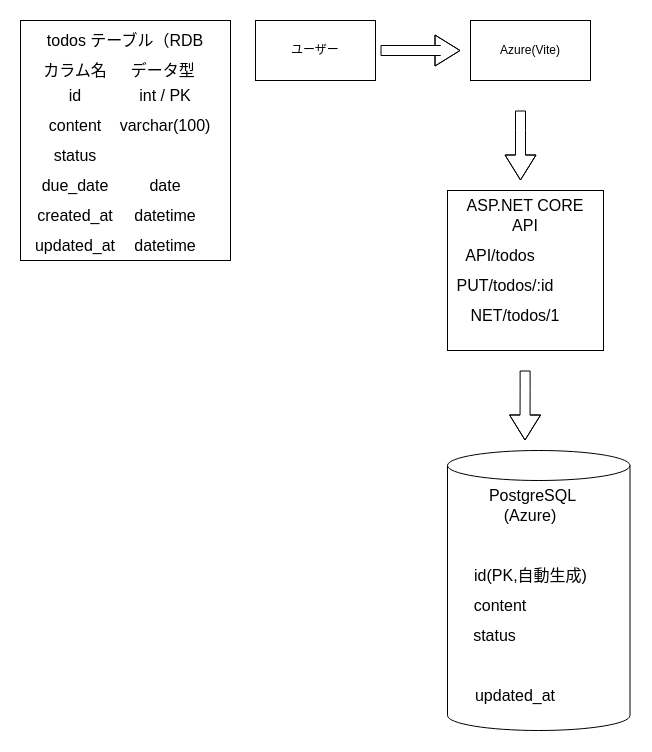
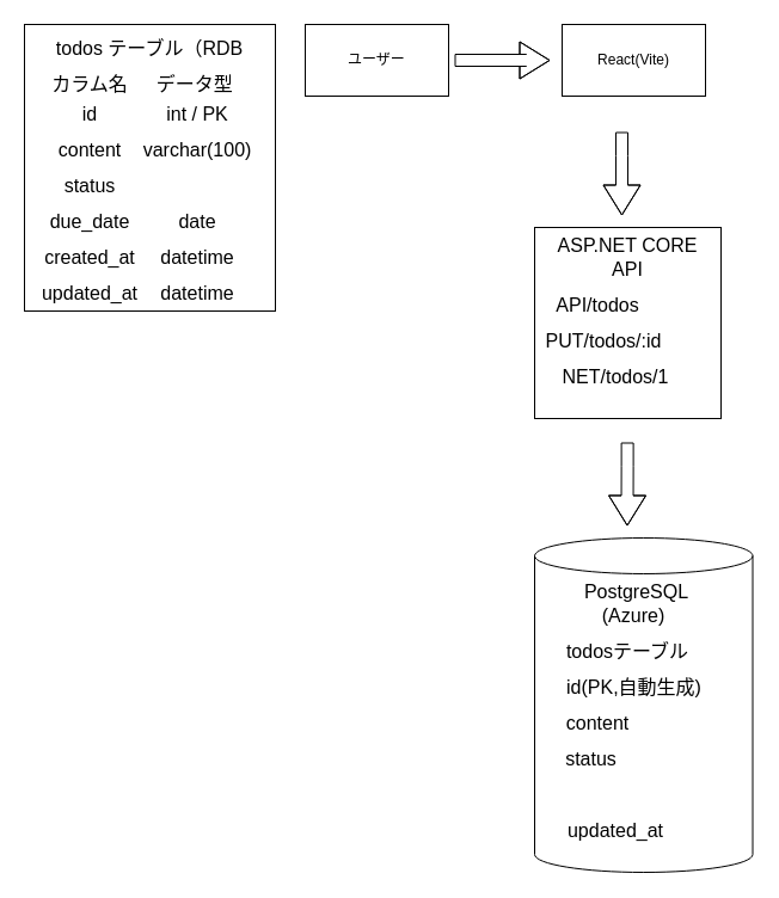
- <mxCell id="19" value="Azure(Vite)" style="rounded=0;whiteSpace=wrap;html=1;" vertex="1" parent="1"><mxGeometry x="470" y="20" width="120" height="60" as="geometry" /></mxCell>
+ <mxCell id="19" value="React(Vite)" style="rounded=0;whiteSpace=wrap;html=1;" vertex="1" parent="1"><mxGeometry x="470" y="20" width="120" height="60" as="geometry" /></mxCell>
+ <mxCell id="29" value="todosテーブル" style="text;strokeColor=none;fillColor=none;html=1;align=center;verticalAlign=middle;whiteSpace=wrap;rounded=0;fontSize=16;" vertex="1" parent="1"><mxGeometry x="470" y="530" width="110" height="30" as="geometry" /></mxCell>
